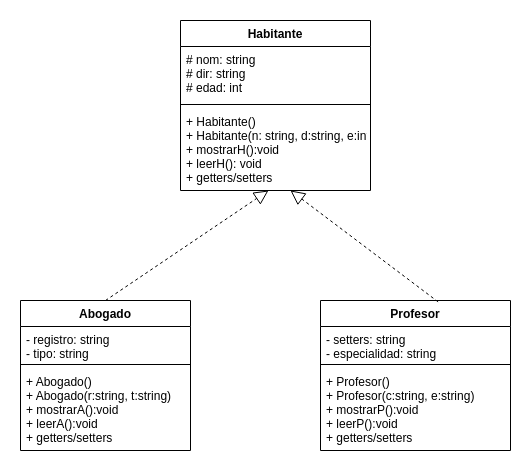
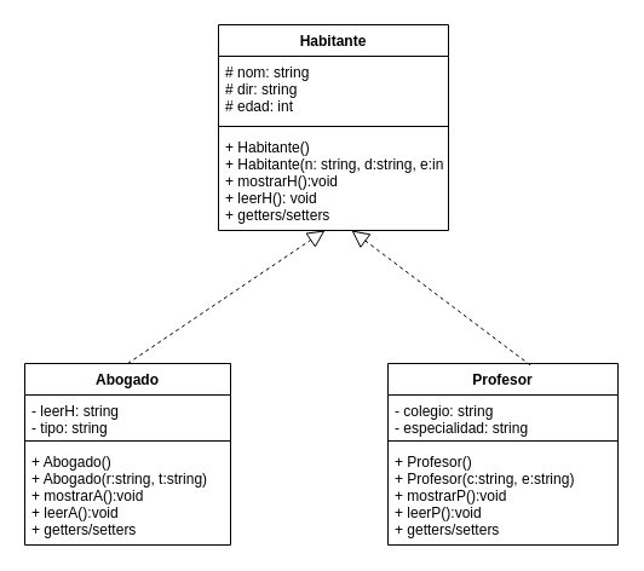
- <mxCell id="11" value="- registro: string&#10;- tipo: string" style="text;strokeColor=none;fillColor=none;align=left;verticalAlign=top;spacingLeft=4;spacingRight=4;overflow=hidden;rotatable=0;points=[[0,0.5],[1,0.5]];portConstraint=eastwest;" parent="10" vertex="1"><mxGeometry y="26" width="170" height="34" as="geometry" /></mxCell>
+ <mxCell id="11" value="- leerH: string&#10;- tipo: string" style="text;strokeColor=none;fillColor=none;align=left;verticalAlign=top;spacingLeft=4;spacingRight=4;overflow=hidden;rotatable=0;points=[[0,0.5],[1,0.5]];portConstraint=eastwest;" parent="10" vertex="1"><mxGeometry y="26" width="170" height="34" as="geometry" /></mxCell>
- <mxCell id="7" value="- setters: string&#10;- especialidad: string" style="text;strokeColor=none;fillColor=none;align=left;verticalAlign=top;spacingLeft=4;spacingRight=4;overflow=hidden;rotatable=0;points=[[0,0.5],[1,0.5]];portConstraint=eastwest;" parent="6" vertex="1"><mxGeometry y="26" width="190" height="34" as="geometry" /></mxCell>
+ <mxCell id="7" value="- colegio: string&#10;- especialidad: string" style="text;strokeColor=none;fillColor=none;align=left;verticalAlign=top;spacingLeft=4;spacingRight=4;overflow=hidden;rotatable=0;points=[[0,0.5],[1,0.5]];portConstraint=eastwest;" parent="6" vertex="1"><mxGeometry y="26" width="190" height="34" as="geometry" /></mxCell>
